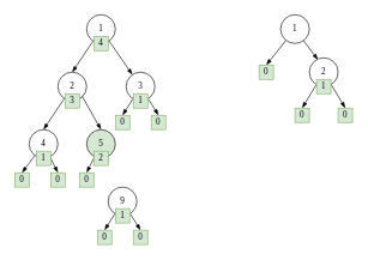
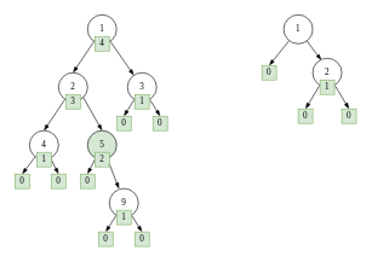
+ <mxCell id="19" style="rounded=0;orthogonalLoop=1;jettySize=auto;html=1;entryX=0.332;entryY=0.007;entryDx=0;entryDy=0;endArrow=blockThin;endFill=1;entryPerimeter=0;" parent="1" source="15" target="18" edge="1"><mxGeometry relative="1" as="geometry" /></mxCell>
